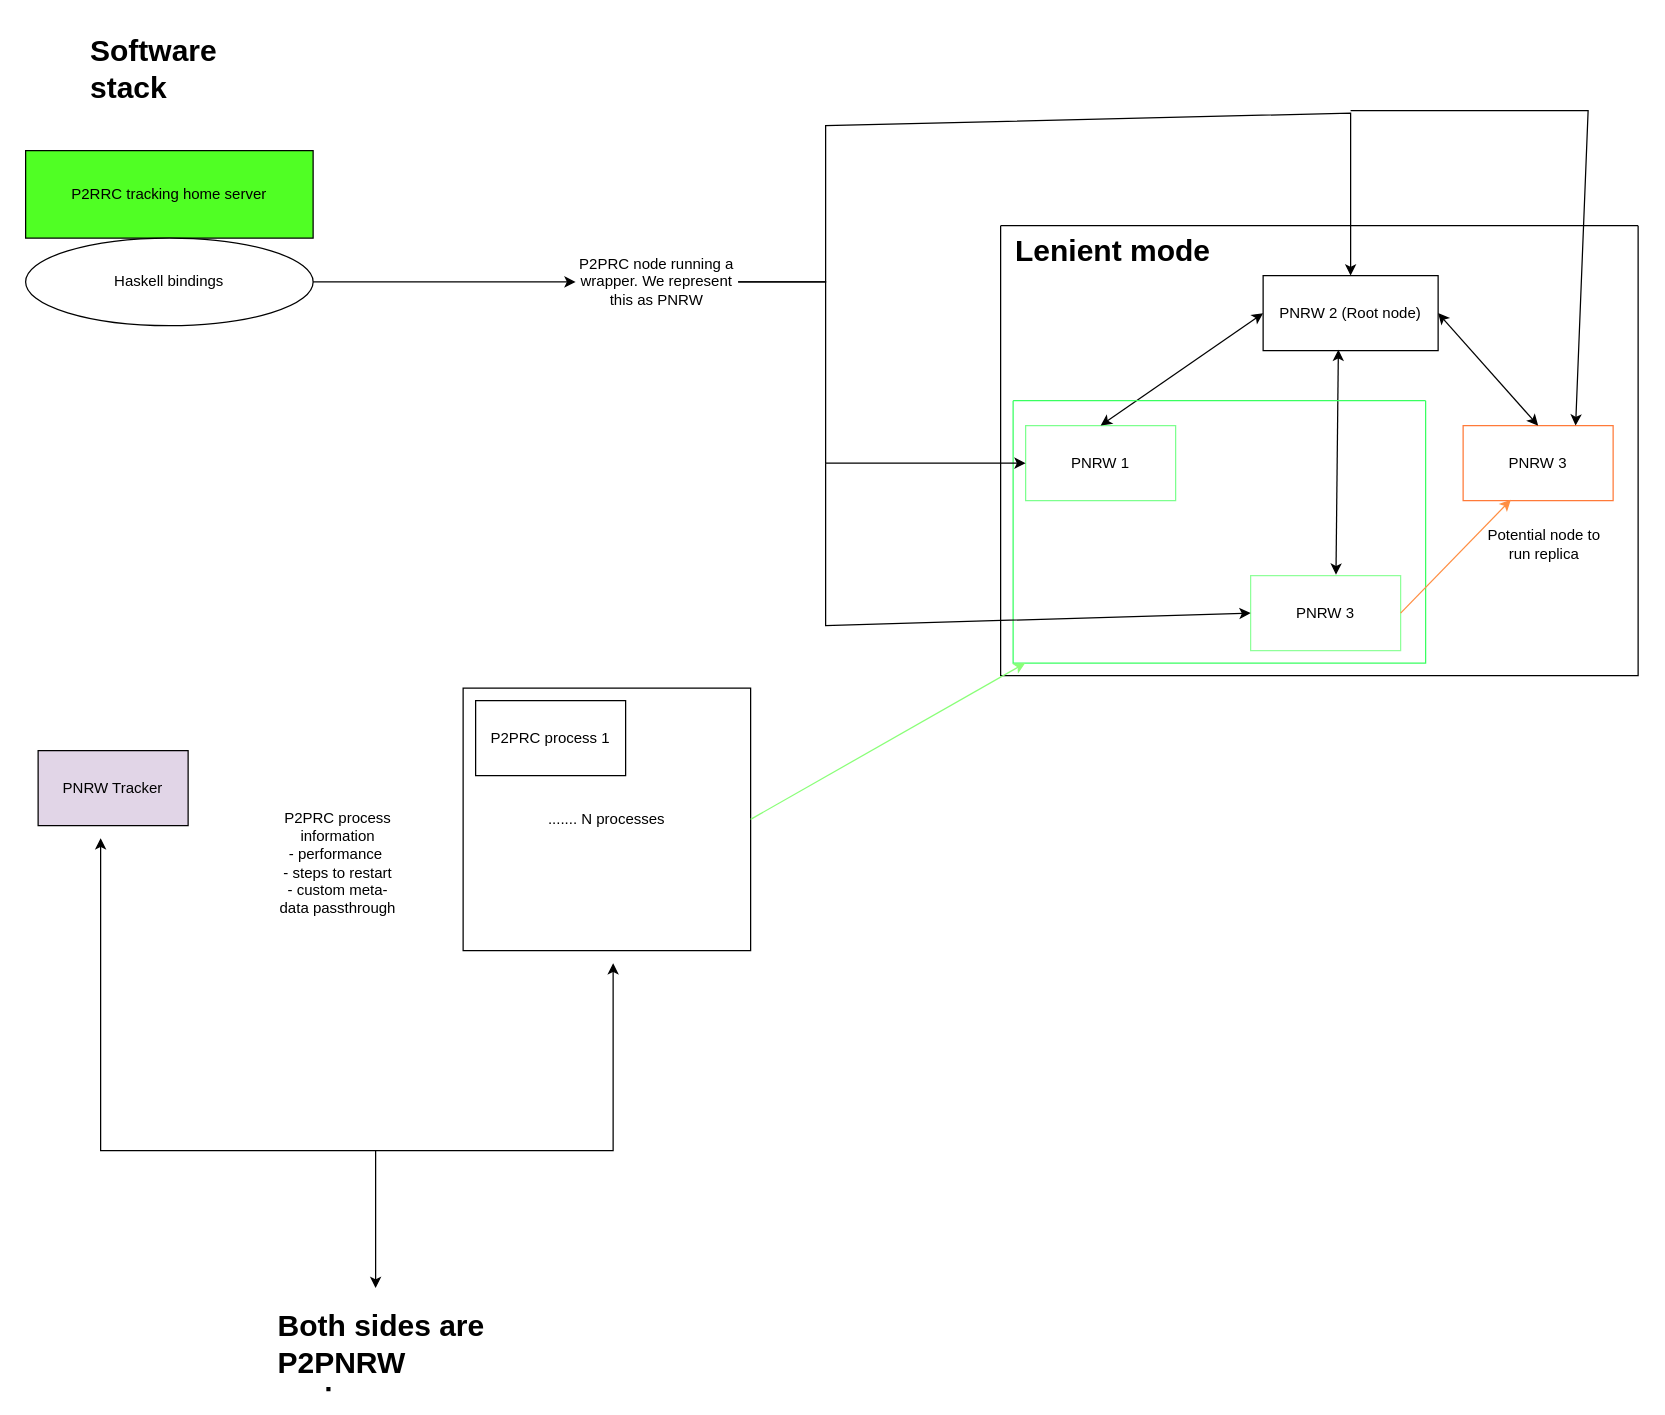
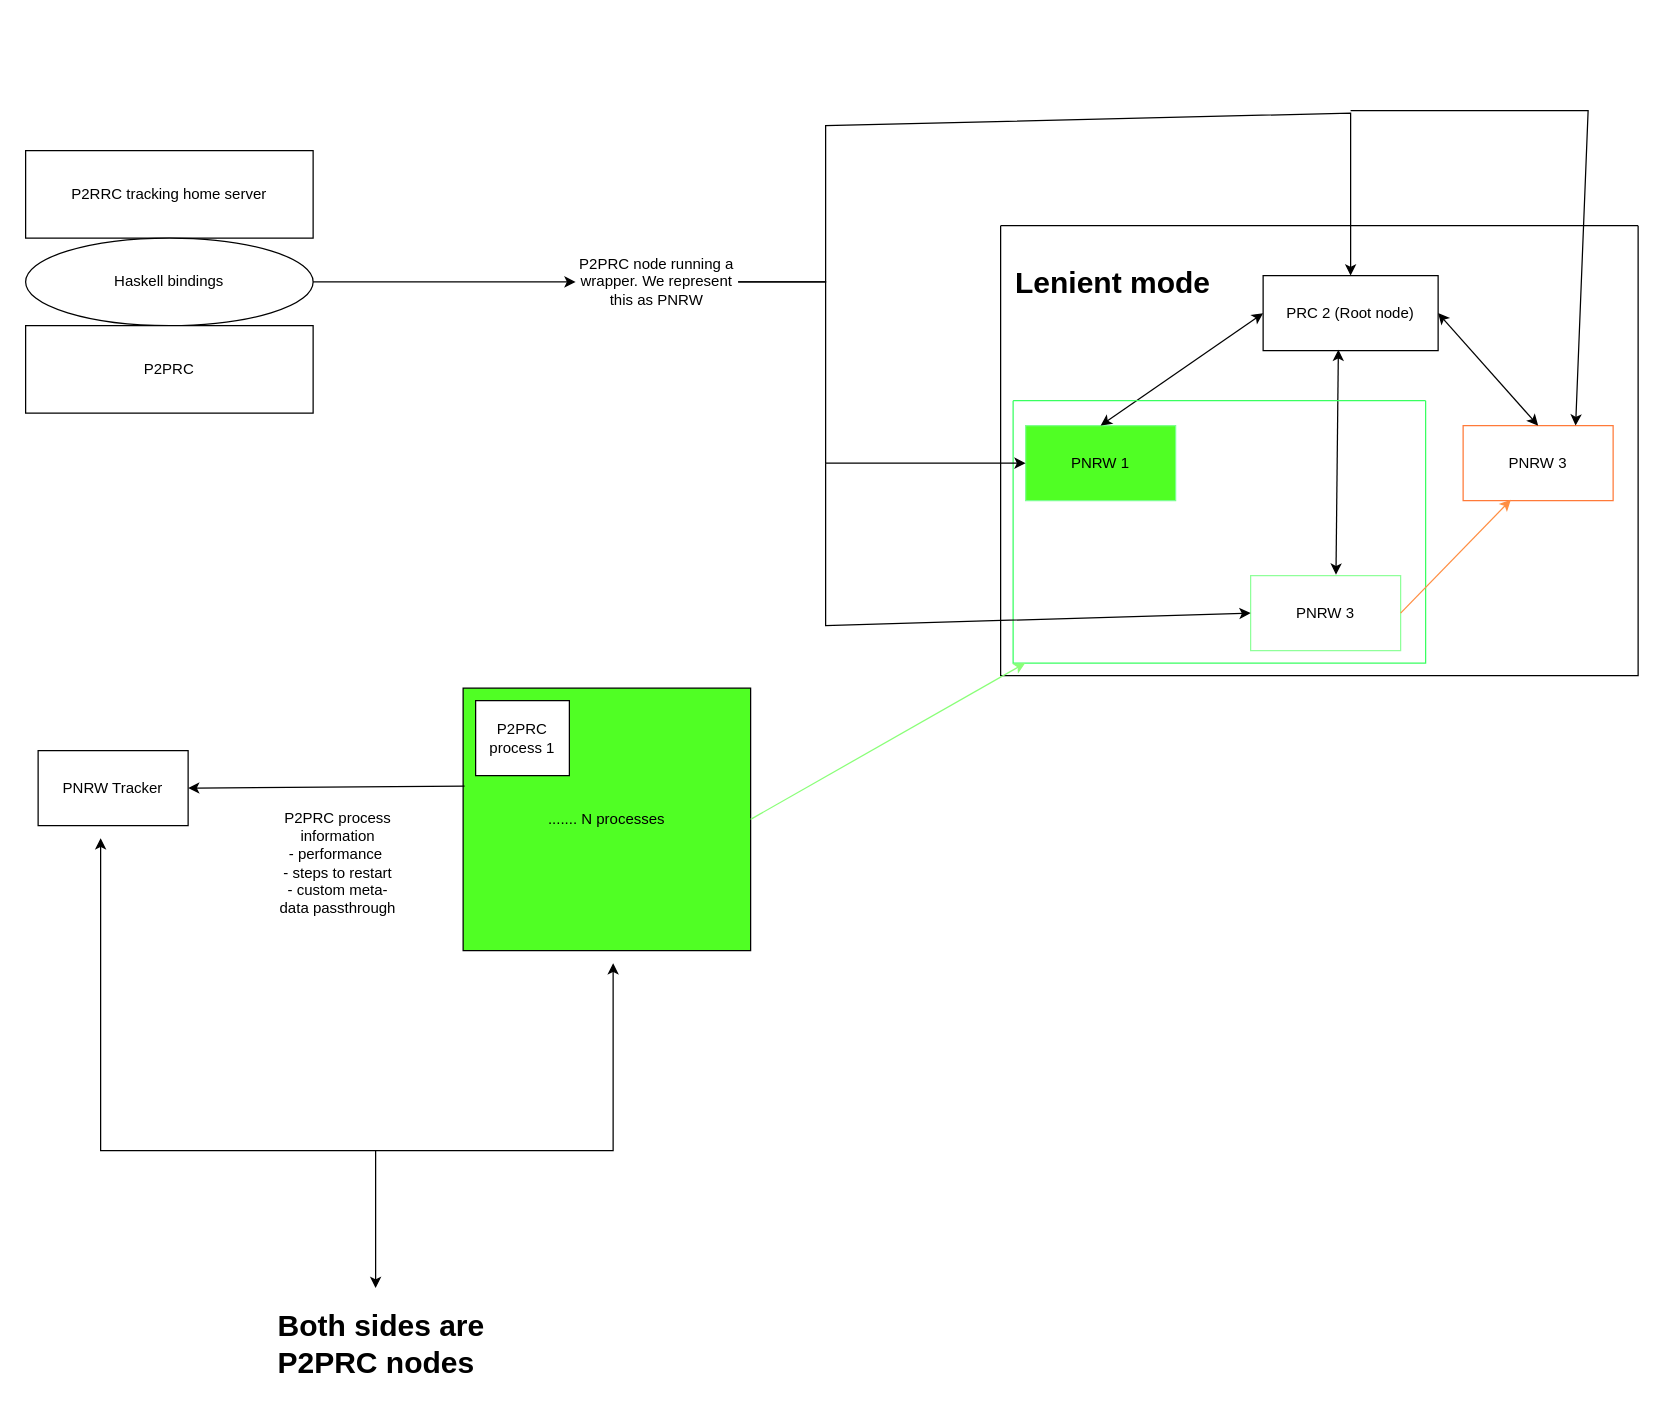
- <mxCell id="5" value="&lt;h1 style=&quot;margin-top: 0px;&quot;&gt;Software stack&lt;/h1&gt;" style="text;html=1;whiteSpace=wrap;overflow=hidden;rounded=0;" parent="1" vertex="1"><mxGeometry x="70" y="20" width="140" height="70" as="geometry" /></mxCell>
- <mxCell id="2" value="&lt;div title=&quot;Page 1&quot; class=&quot;page&quot;&gt;&lt;div title=&quot;Page 1&quot; class=&quot;page&quot;&gt;&lt;div class=&quot;layoutArea&quot;&gt;P2RRC tracking home server&lt;/div&gt;&lt;/div&gt;&#09;&#09;&lt;/div&gt;" style="rounded=0;whiteSpace=wrap;html=1;fillColor=#50ff24;" parent="1" vertex="1"><mxGeometry x="20" y="120" width="230" height="70" as="geometry" /></mxCell>
+ <mxCell id="2" value="&lt;div title=&quot;Page 1&quot; class=&quot;page&quot;&gt;&lt;div title=&quot;Page 1&quot; class=&quot;page&quot;&gt;&lt;div class=&quot;layoutArea&quot;&gt;P2RRC tracking home server&lt;/div&gt;&lt;/div&gt;&#09;&#09;&lt;/div&gt;" style="rounded=0;whiteSpace=wrap;html=1;" parent="1" vertex="1"><mxGeometry x="20" y="120" width="230" height="70" as="geometry" /></mxCell>
- <mxCell id="24" value="&lt;h1 style=&quot;margin-top: 0px;&quot;&gt;Lenient mode&lt;/h1&gt;" style="text;html=1;whiteSpace=wrap;overflow=hidden;rounded=0;" vertex="1" parent="23"><mxGeometry x="10" width="180" height="40" as="geometry" /></mxCell>
+ <mxCell id="24" value="&lt;h1 style=&quot;margin-top: 0px;&quot;&gt;Lenient mode&lt;/h1&gt;" style="text;html=1;whiteSpace=wrap;overflow=hidden;rounded=0;" vertex="1" parent="23"><mxGeometry x="10" y="25" width="180" height="40" as="geometry" /></mxCell>
- <mxCell id="17" value="PNRW 2 (Root node)" style="rounded=0;whiteSpace=wrap;html=1;" vertex="1" parent="1"><mxGeometry x="1010" y="220" width="140" height="60" as="geometry" /></mxCell>
+ <mxCell id="17" value="PRC 2 (Root node)" style="rounded=0;whiteSpace=wrap;html=1;" vertex="1" parent="1"><mxGeometry x="1010" y="220" width="140" height="60" as="geometry" /></mxCell>
+ <mxCell id="4" value="P2PRC" style="rounded=0;whiteSpace=wrap;html=1;" parent="1" vertex="1"><mxGeometry x="20" y="260" width="230" height="70" as="geometry" /></mxCell>
- <mxCell id="16" value="PNRW 1" style="rounded=0;whiteSpace=wrap;html=1;rotation=0;strokeColor=#7DFF8E;" vertex="1" parent="1"><mxGeometry x="820" y="340" width="120" height="60" as="geometry" /></mxCell>
+ <mxCell id="16" value="PNRW 1" style="rounded=0;whiteSpace=wrap;html=1;rotation=0;strokeColor=#7DFF8E;fillColor=#50ff24;" vertex="1" parent="1"><mxGeometry x="820" y="340" width="120" height="60" as="geometry" /></mxCell>
- <mxCell id="26" value="Potential node to run replica" style="text;html=1;align=center;verticalAlign=middle;whiteSpace=wrap;rounded=0;" vertex="1" parent="23"><mxGeometry x="380" y="240" width="110" height="30" as="geometry" /></mxCell>
- <mxCell id="11" value="P2PRC process 1" style="rounded=0;whiteSpace=wrap;html=1;" parent="1" vertex="1"><mxGeometry x="380" y="560" width="120" height="60" as="geometry" /></mxCell>
+ <mxCell id="11" value="P2PRC process 1" style="rounded=0;whiteSpace=wrap;html=1;" parent="1" vertex="1"><mxGeometry x="380" y="560" width="75" height="60" as="geometry" /></mxCell>
+ <mxCell id="10" value="" style="endArrow=classic;html=1;rounded=0;entryX=1;entryY=0.5;entryDx=0;entryDy=0;exitX=0.005;exitY=0.373;exitDx=0;exitDy=0;exitPerimeter=0;" parent="1" source="9" target="8" edge="1"><mxGeometry width="50" height="50" relative="1" as="geometry"><mxPoint x="310" y="540" as="sourcePoint" /><mxPoint x="480" y="400" as="targetPoint" /></mxGeometry></mxCell>
- <mxCell id="8" value="PNRW Tracker" style="rounded=0;whiteSpace=wrap;html=1;fillColor=#e1d5e7;" parent="1" vertex="1"><mxGeometry x="30" y="600" width="120" height="60" as="geometry" /></mxCell>
+ <mxCell id="8" value="PNRW Tracker" style="rounded=0;whiteSpace=wrap;html=1;" parent="1" vertex="1"><mxGeometry x="30" y="600" width="120" height="60" as="geometry" /></mxCell>
- <mxCell id="9" value="....... N processes" style="rounded=0;whiteSpace=wrap;html=1;" parent="1" vertex="1"><mxGeometry x="370" y="550" width="230" height="210" as="geometry" /></mxCell>
+ <mxCell id="9" value="....... N processes" style="rounded=0;whiteSpace=wrap;html=1;fillColor=#50ff24;" parent="1" vertex="1"><mxGeometry x="370" y="550" width="230" height="210" as="geometry" /></mxCell>
- <mxCell id="15" value="&lt;h1 style=&quot;margin-top: 0px;&quot;&gt;Both sides are P2PNRW nodes&lt;/h1&gt;" style="text;html=1;whiteSpace=wrap;overflow=hidden;rounded=0;" parent="1" vertex="1"><mxGeometry x="220" y="1040" width="180" height="70" as="geometry" /></mxCell>
+ <mxCell id="15" value="&lt;h1 style=&quot;margin-top: 0px;&quot;&gt;Both sides are P2PRC nodes&lt;/h1&gt;" style="text;html=1;whiteSpace=wrap;overflow=hidden;rounded=0;" parent="1" vertex="1"><mxGeometry x="220" y="1040" width="180" height="70" as="geometry" /></mxCell>
